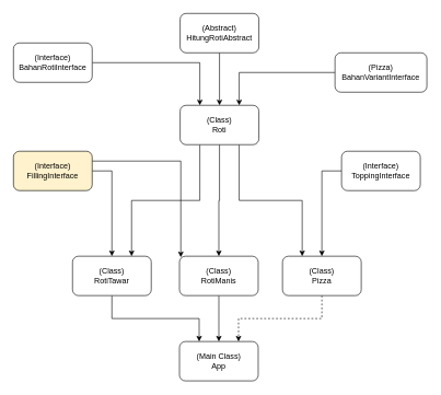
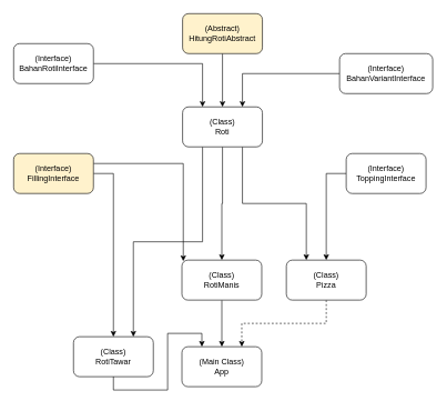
- <mxCell id="3" value="(Abstract)&lt;br&gt;HitungRotiAbstract" style="rounded=1;whiteSpace=wrap;html=1;" vertex="1" parent="1"><mxGeometry x="274" y="20" width="120" height="60" as="geometry" /></mxCell>
+ <mxCell id="3" value="(Abstract)&lt;br&gt;HitungRotiAbstract" style="rounded=1;whiteSpace=wrap;html=1;fillColor=#fff2cc;" vertex="1" parent="1"><mxGeometry x="274" y="20" width="120" height="60" as="geometry" /></mxCell>
- <mxCell id="7" value="(Pizza)&lt;br&gt;BahanVariantInterface" style="rounded=1;whiteSpace=wrap;html=1;" vertex="1" parent="1"><mxGeometry x="510" y="80" width="140" height="60" as="geometry" /></mxCell>
+ <mxCell id="7" value="(Interface)&lt;br&gt;BahanVariantInterface" style="rounded=1;whiteSpace=wrap;html=1;" vertex="1" parent="1"><mxGeometry x="510" y="80" width="140" height="60" as="geometry" /></mxCell>
- <mxCell id="18" value="(Class)&lt;br&gt;RotiTawar" style="rounded=1;whiteSpace=wrap;html=1;" vertex="1" parent="1"><mxGeometry x="110" y="390" width="120" height="60" as="geometry" /></mxCell>
+ <mxCell id="18" value="(Class)&lt;br&gt;RotiTawar" style="rounded=1;whiteSpace=wrap;html=1;" vertex="1" parent="1"><mxGeometry x="110" y="505" width="120" height="60" as="geometry" /></mxCell>
